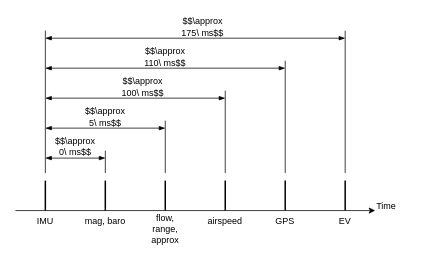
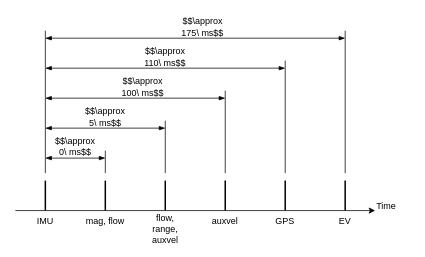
- <mxCell id="8" value="mag, baro" style="text;html=1;strokeColor=none;fillColor=none;align=center;verticalAlign=middle;whiteSpace=wrap;rounded=0;" vertex="1" parent="1"><mxGeometry x="110" y="280" width="60" height="30" as="geometry" /></mxCell>
+ <mxCell id="8" value="mag, flow" style="text;html=1;strokeColor=none;fillColor=none;align=center;verticalAlign=middle;whiteSpace=wrap;rounded=0;" vertex="1" parent="1"><mxGeometry x="110" y="280" width="60" height="30" as="geometry" /></mxCell>
- <mxCell id="12" value="airspeed" style="text;html=1;strokeColor=none;fillColor=none;align=center;verticalAlign=middle;whiteSpace=wrap;rounded=0;" vertex="1" parent="1"><mxGeometry x="270" y="280" width="60" height="30" as="geometry" /></mxCell>
+ <mxCell id="12" value="auxvel" style="text;html=1;strokeColor=none;fillColor=none;align=center;verticalAlign=middle;whiteSpace=wrap;rounded=0;" vertex="1" parent="1"><mxGeometry x="270" y="280" width="60" height="30" as="geometry" /></mxCell>
- <mxCell id="9" value="flow, range, approx" style="text;html=1;strokeColor=none;fillColor=none;align=center;verticalAlign=middle;whiteSpace=wrap;rounded=0;" vertex="1" parent="1"><mxGeometry x="190" y="290" width="60" height="30" as="geometry" /></mxCell>
+ <mxCell id="9" value="flow, range, auxvel" style="text;html=1;strokeColor=none;fillColor=none;align=center;verticalAlign=middle;whiteSpace=wrap;rounded=0;" vertex="1" parent="1"><mxGeometry x="190" y="290" width="60" height="30" as="geometry" /></mxCell>
